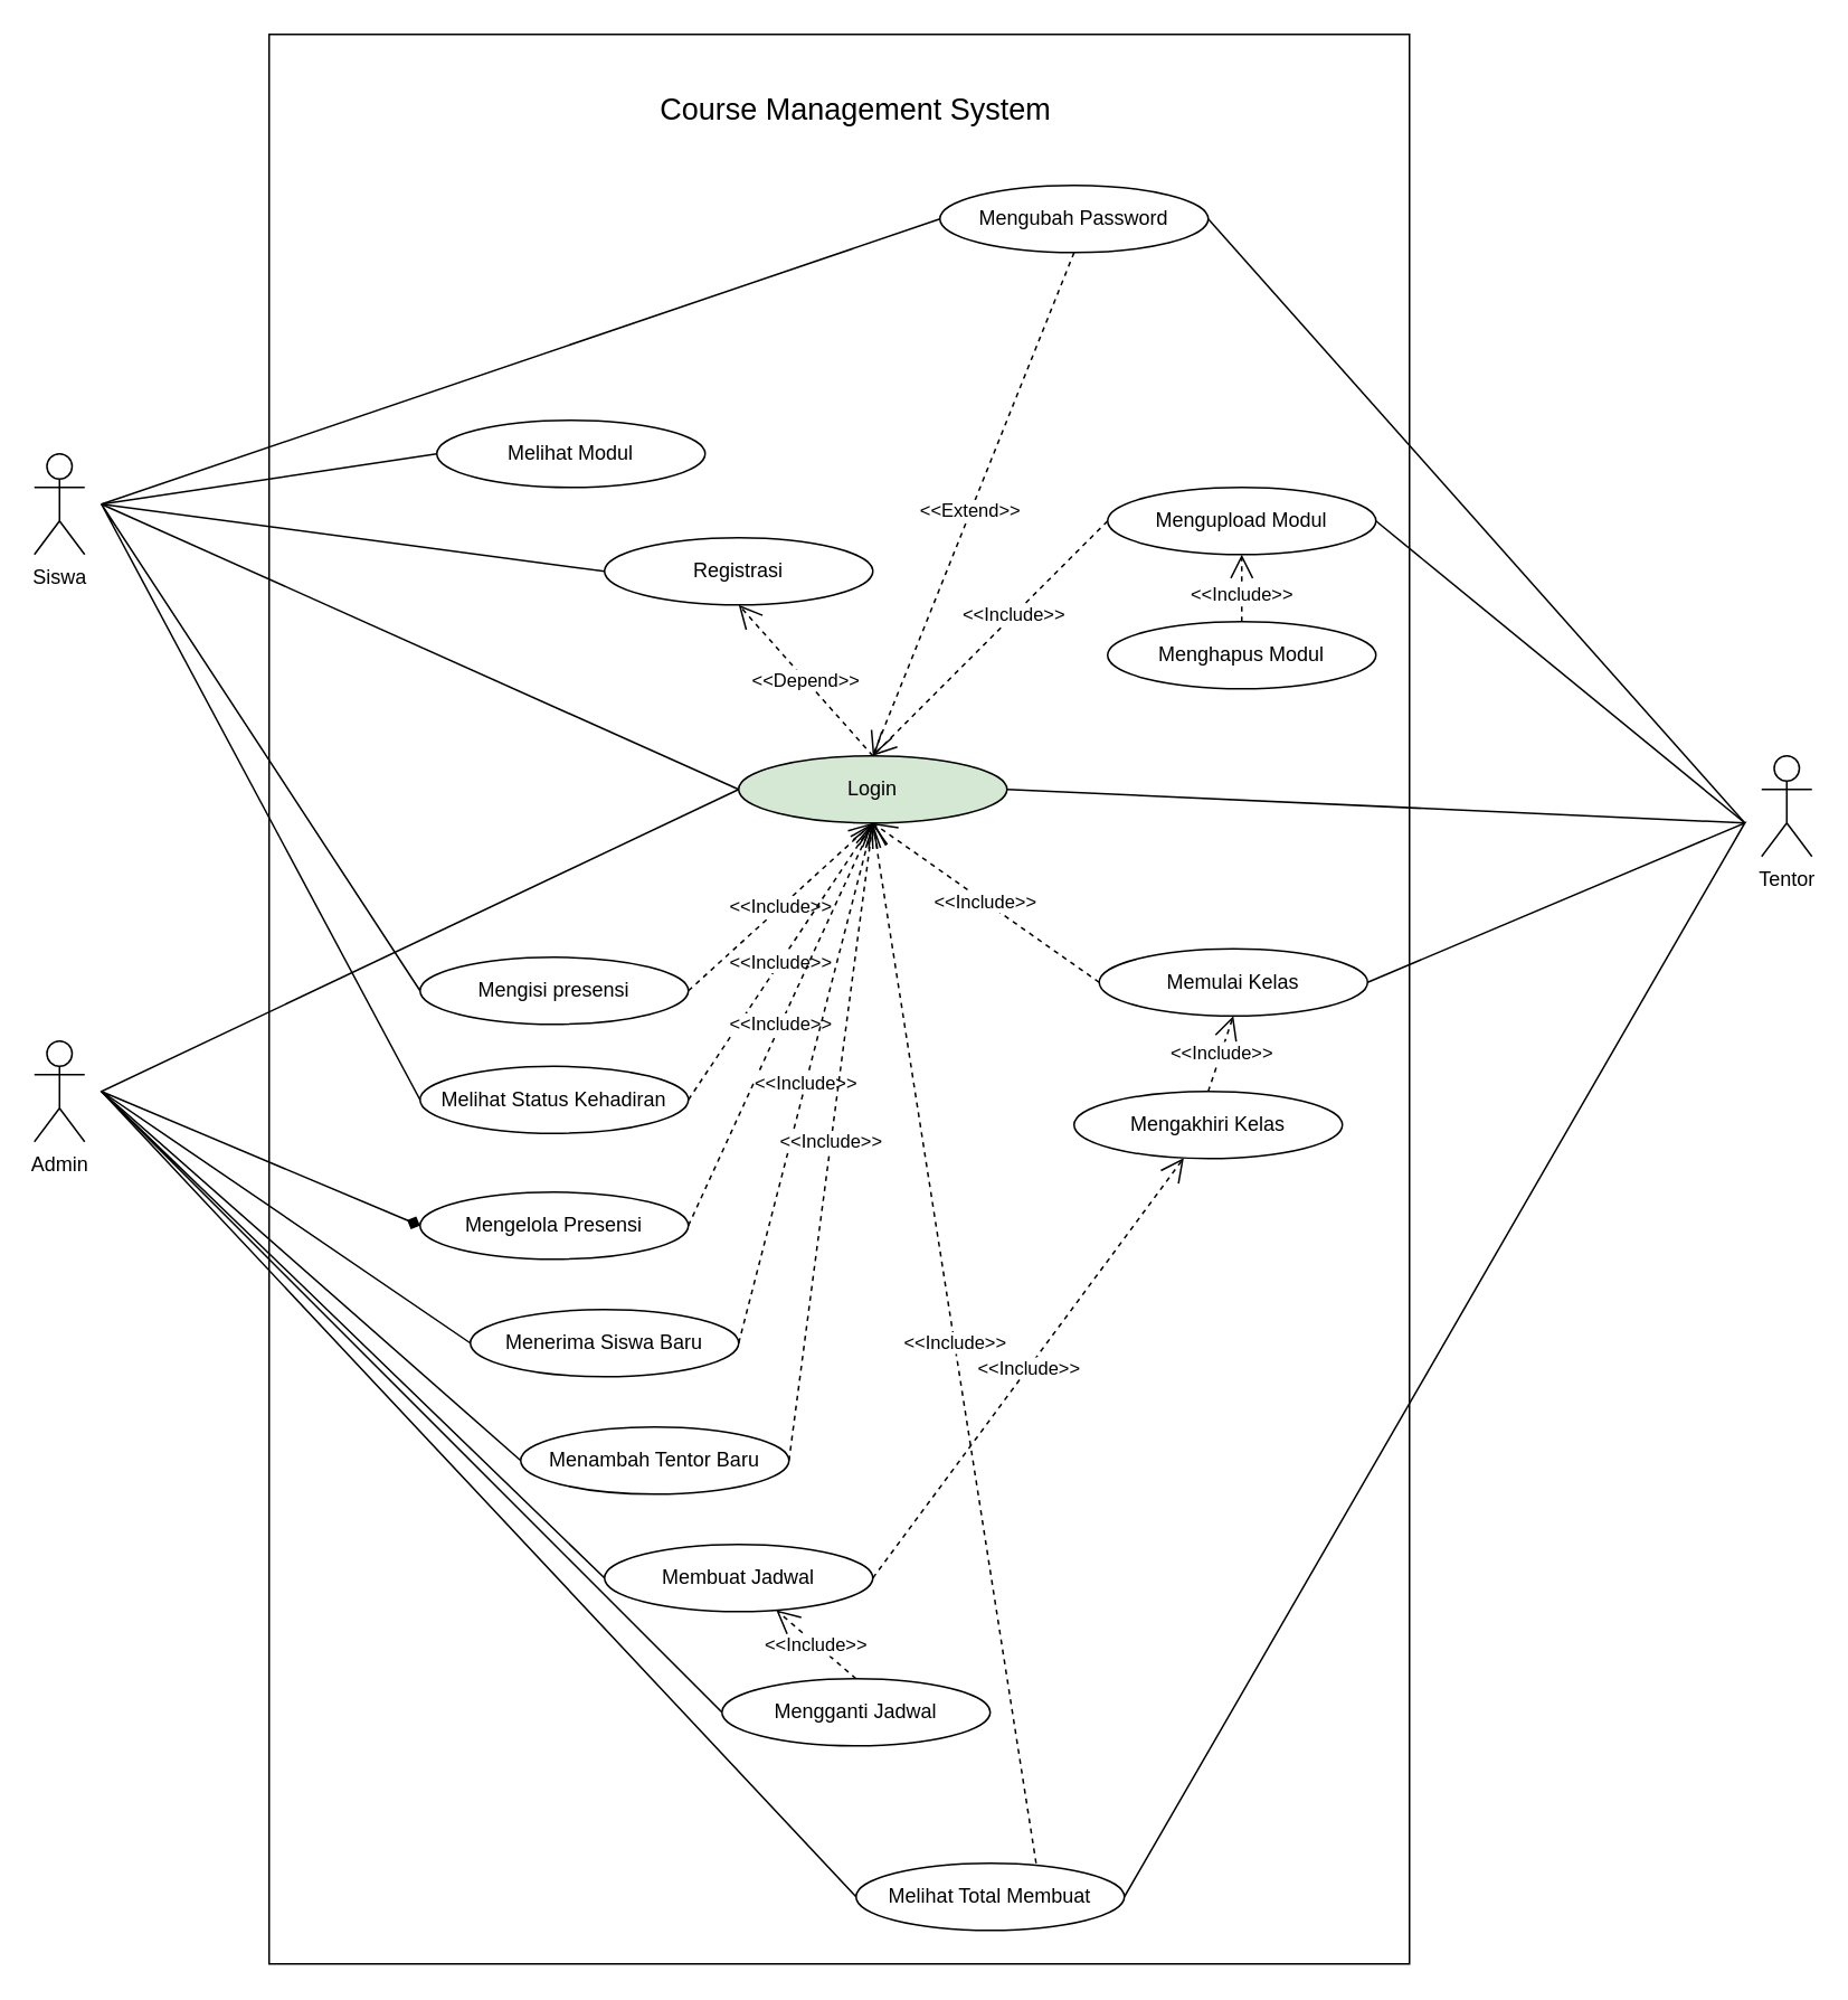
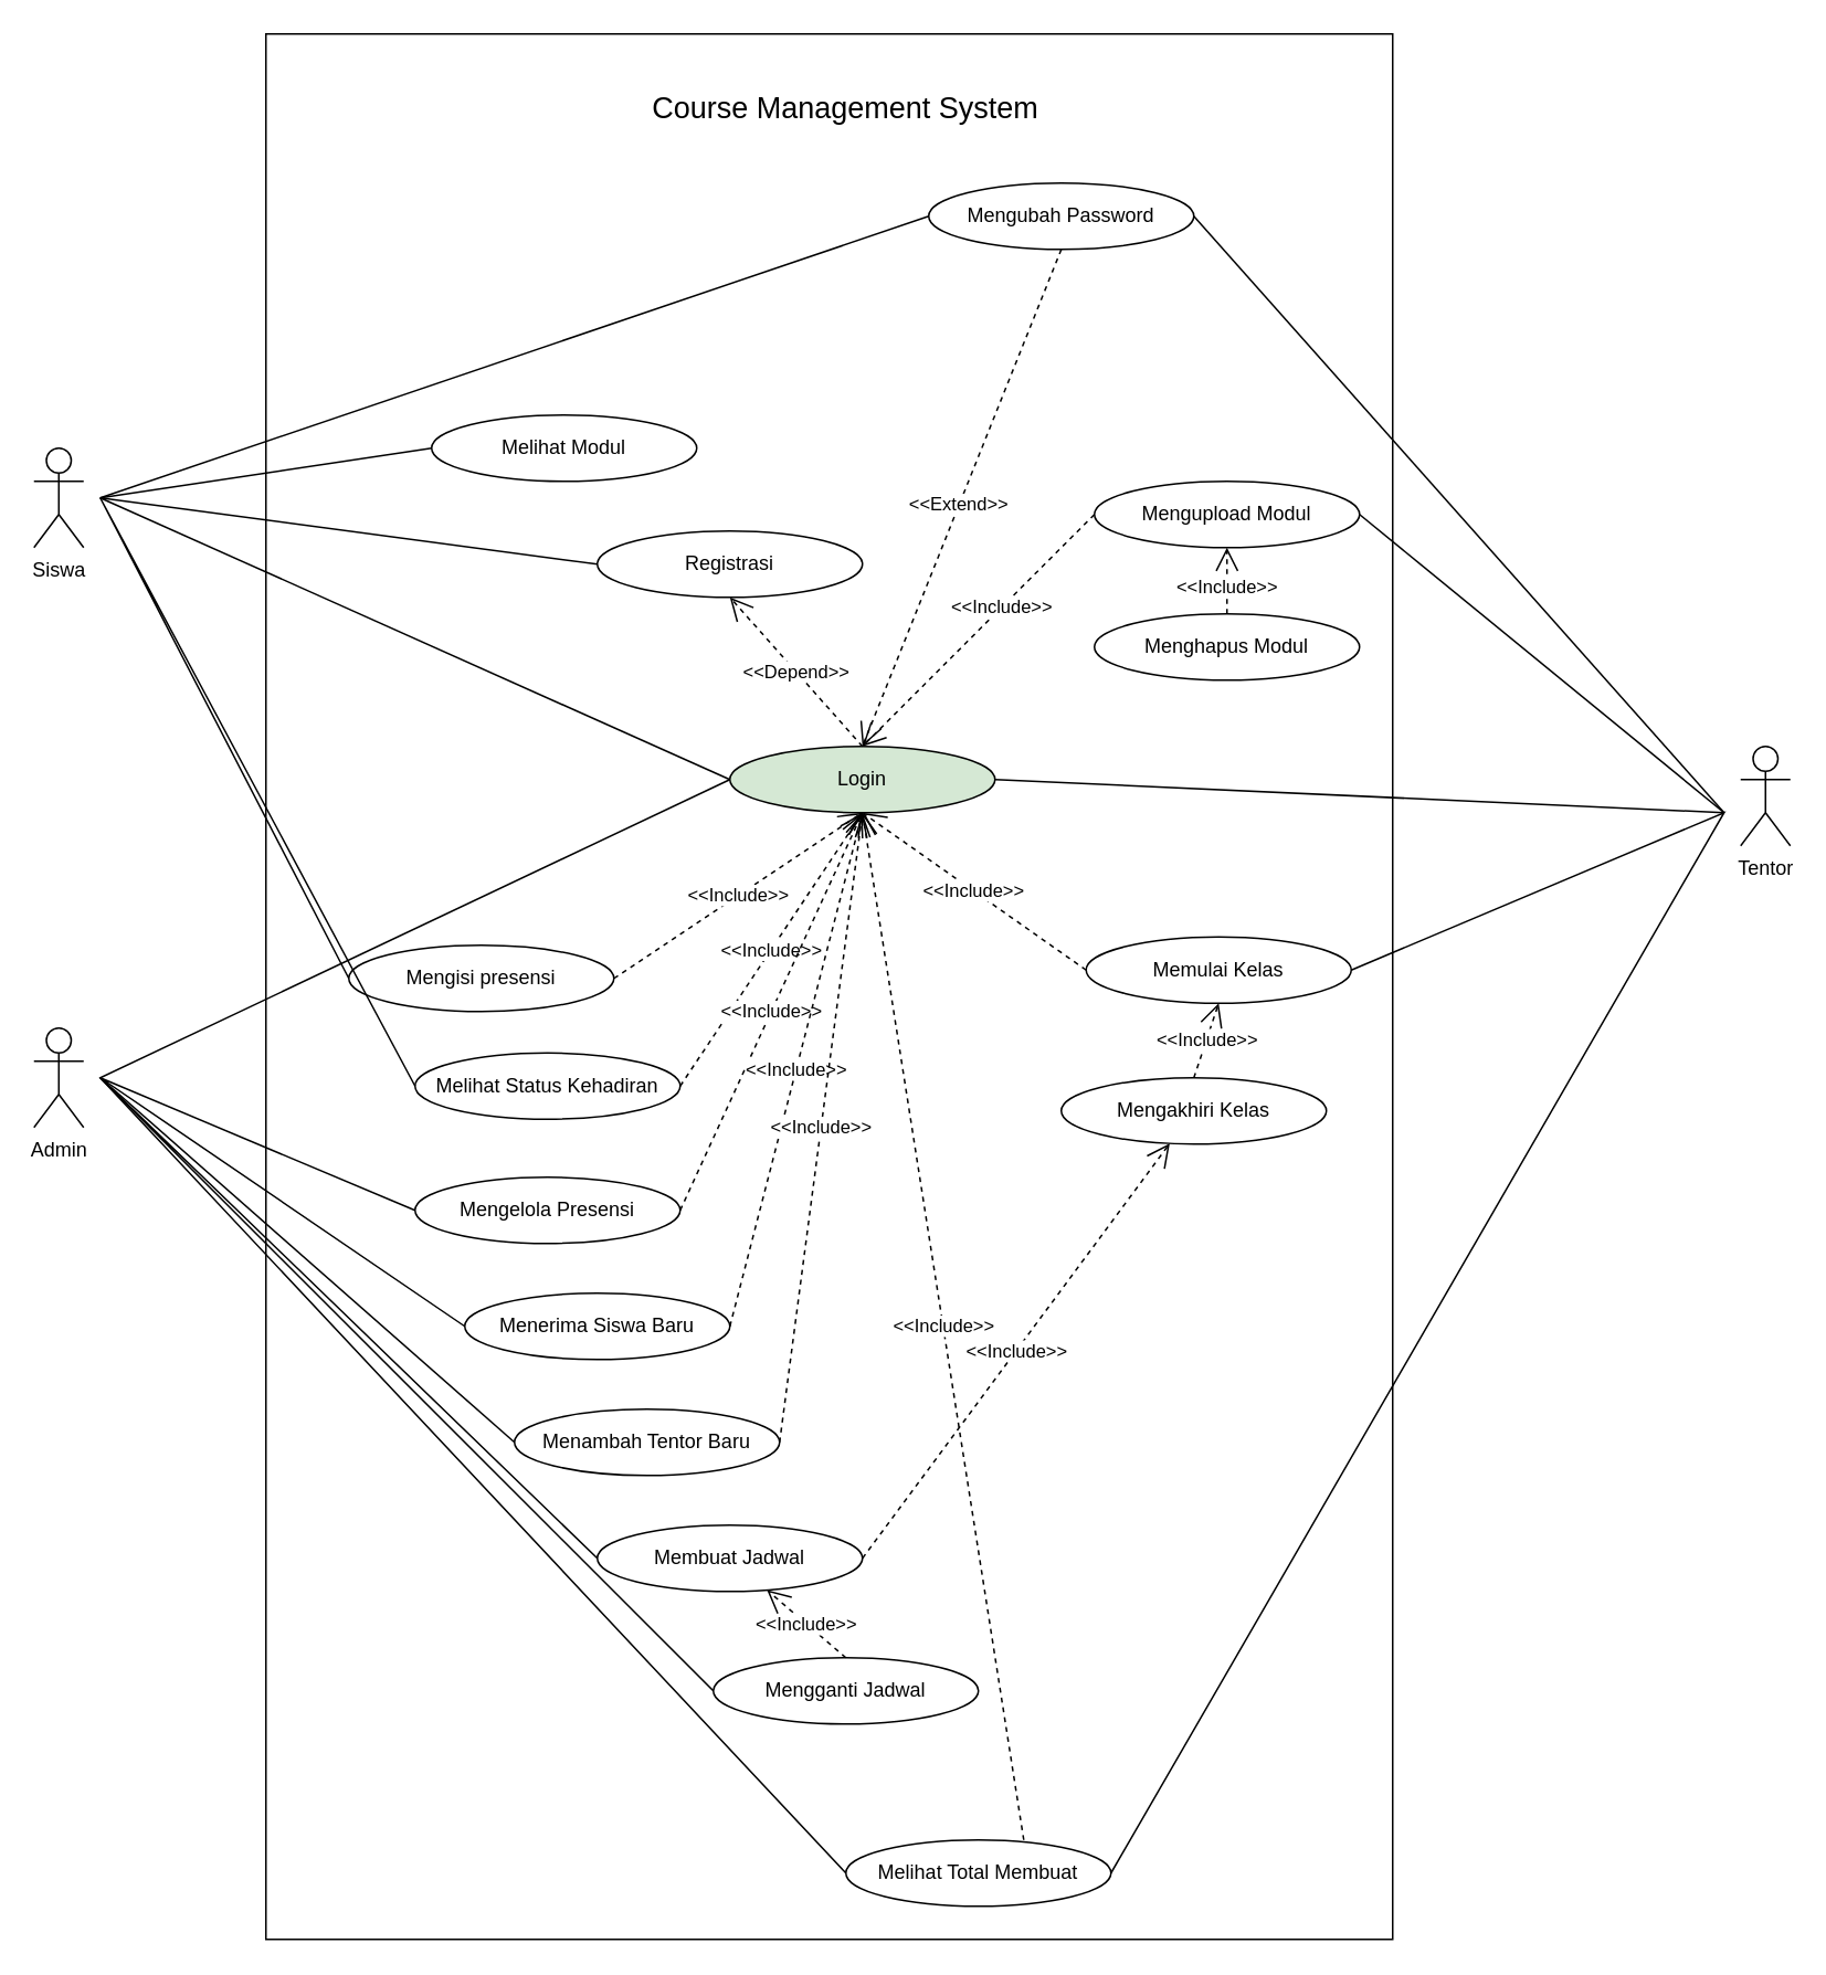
- <mxCell id="8" value="Mengisi presensi" style="ellipse;whiteSpace=wrap;html=1;" vertex="1" parent="1"><mxGeometry x="250" y="570" width="160" height="40" as="geometry" /></mxCell>
+ <mxCell id="8" value="Mengisi presensi" style="ellipse;whiteSpace=wrap;html=1;" vertex="1" parent="1"><mxGeometry x="210" y="570" width="160" height="40" as="geometry" /></mxCell>
- <mxCell id="18" value="" style="endArrow=diamond;html=1;rounded=0;entryX=0;entryY=0.5;entryDx=0;entryDy=0;exitX=0;exitY=0.5;exitDx=0;exitDy=0;" edge="1" parent="1" source="13" target="10"><mxGeometry width="50" height="50" relative="1" as="geometry"><mxPoint x="260" y="790" as="sourcePoint" /><mxPoint x="250" y="620" as="targetPoint" /><Array as="points"><mxPoint x="60" y="650" /></Array></mxGeometry></mxCell>
+ <mxCell id="18" value="" style="endArrow=none;html=1;rounded=0;entryX=0;entryY=0.5;entryDx=0;entryDy=0;exitX=0;exitY=0.5;exitDx=0;exitDy=0;" edge="1" parent="1" source="13" target="10"><mxGeometry width="50" height="50" relative="1" as="geometry"><mxPoint x="260" y="790" as="sourcePoint" /><mxPoint x="250" y="620" as="targetPoint" /><Array as="points"><mxPoint x="60" y="650" /></Array></mxGeometry></mxCell>
